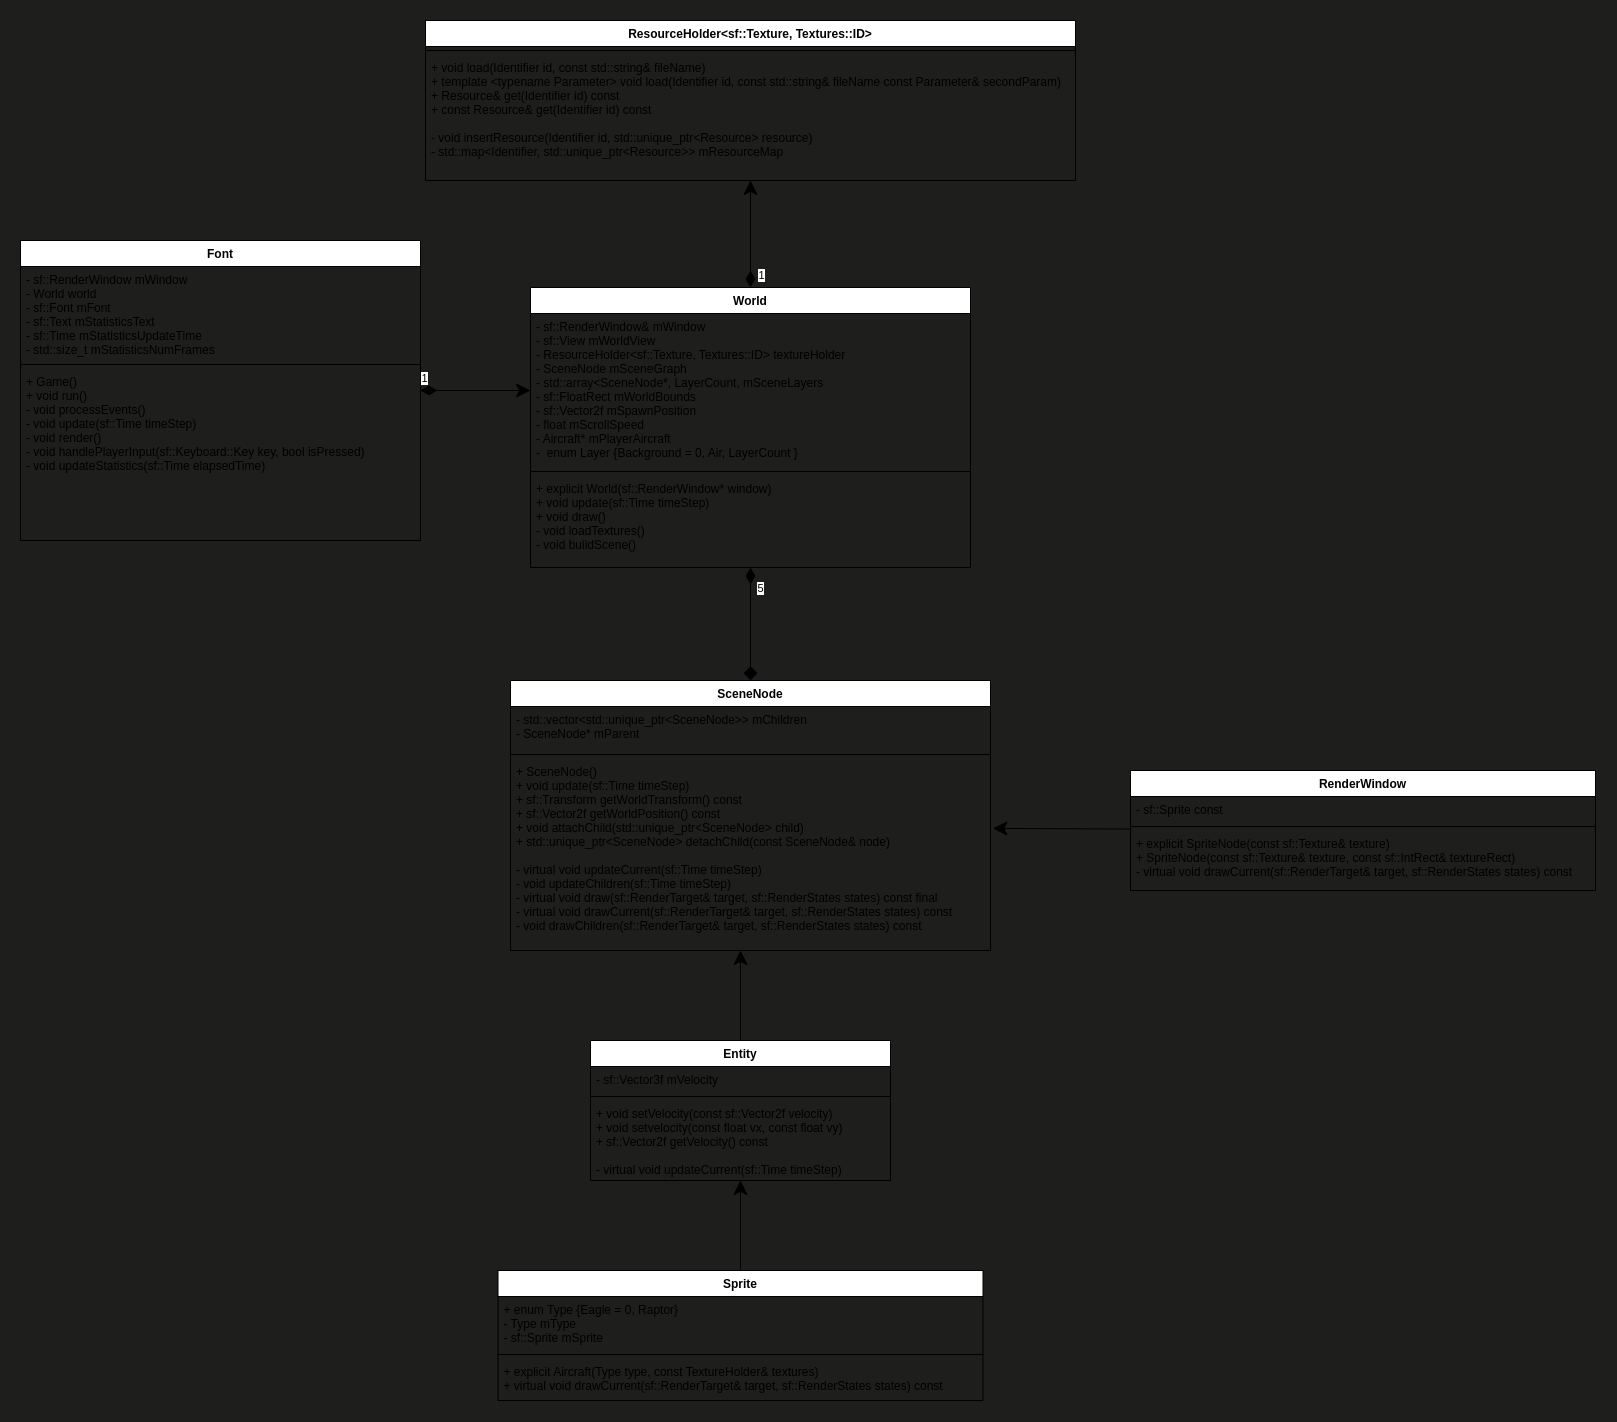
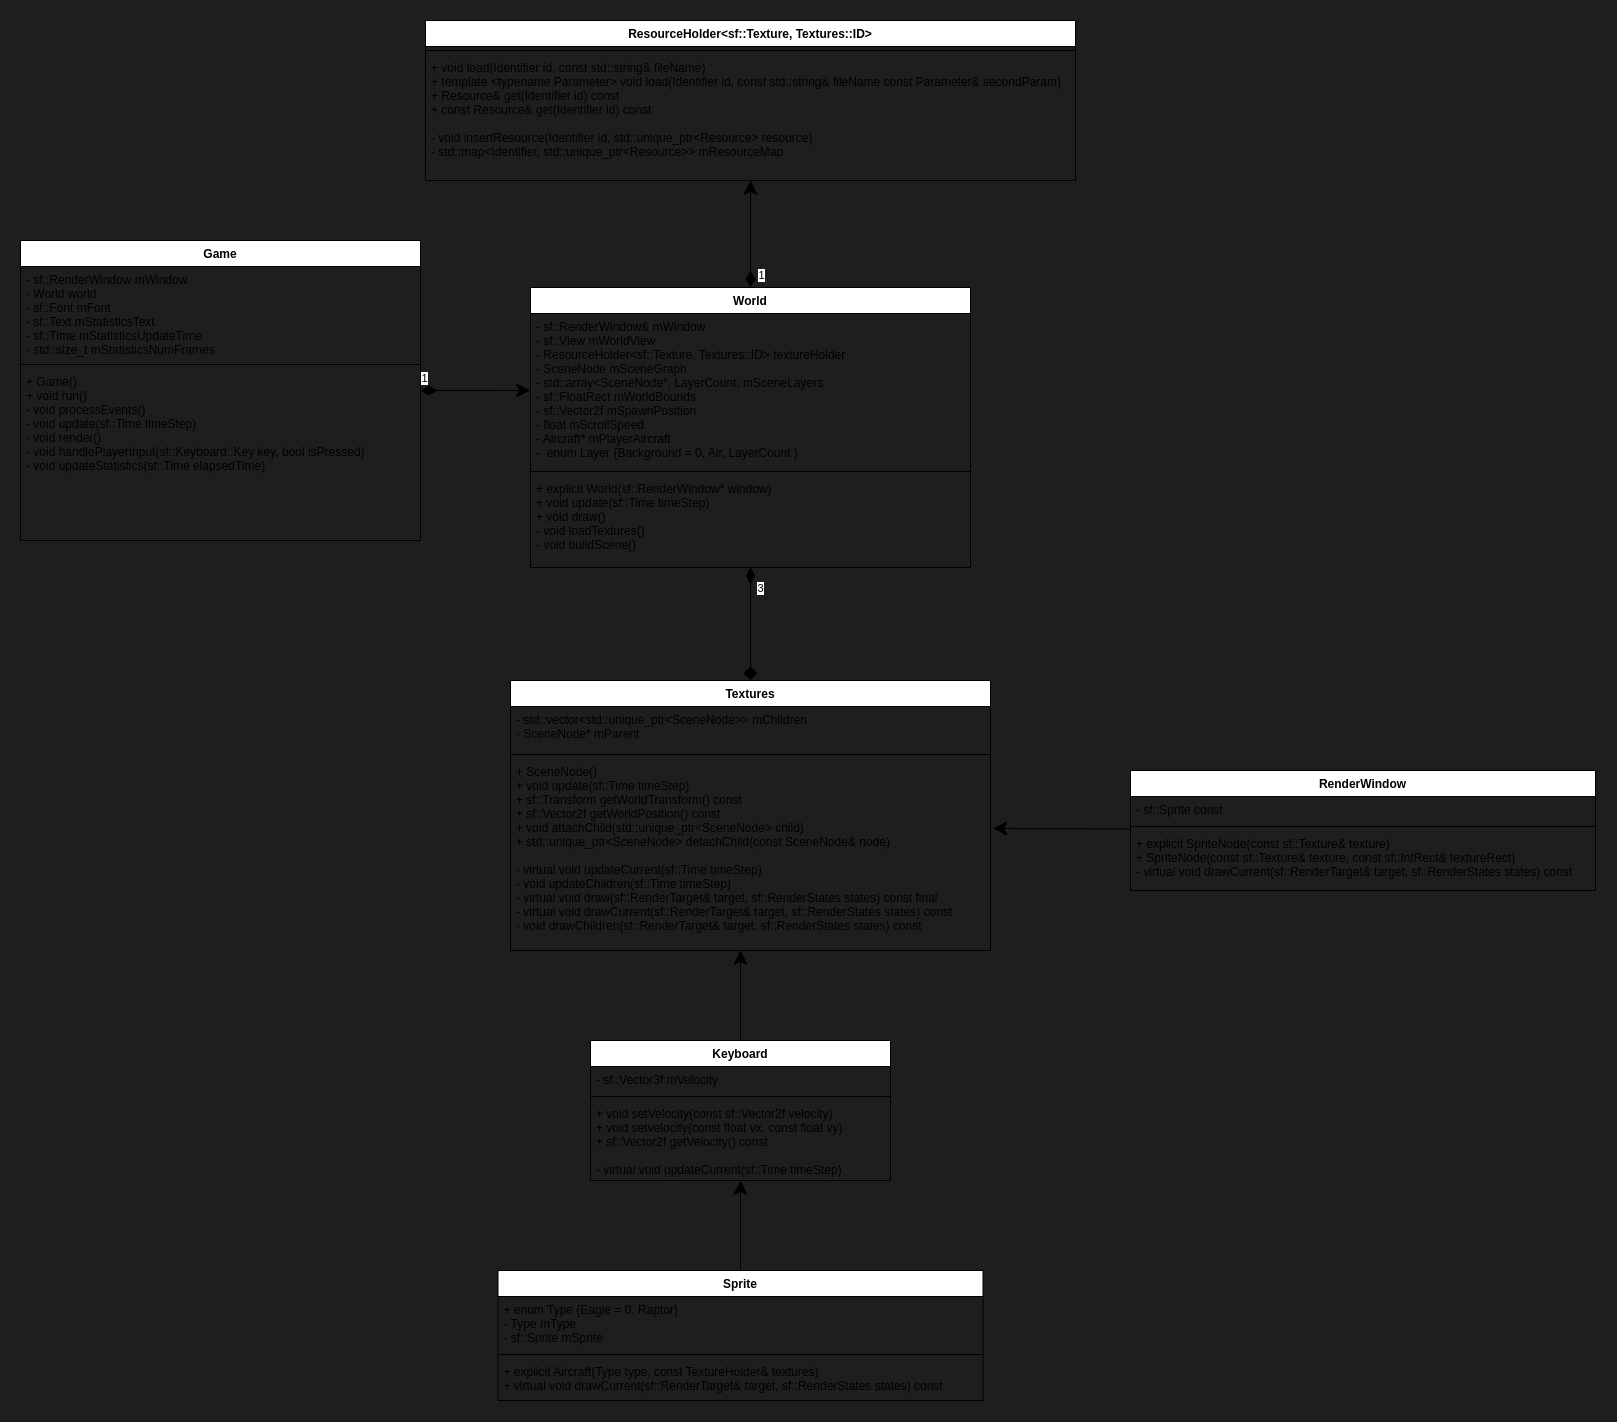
- <mxCell id="7" value="Font" style="swimlane;fontStyle=1;align=center;verticalAlign=top;childLayout=stackLayout;horizontal=1;startSize=26;horizontalStack=0;resizeParent=1;resizeParentMax=0;resizeLast=0;collapsible=1;marginBottom=0;" vertex="1" parent="1"><mxGeometry x="20" y="240" width="400" height="300" as="geometry" /></mxCell>
+ <mxCell id="7" value="Game" style="swimlane;fontStyle=1;align=center;verticalAlign=top;childLayout=stackLayout;horizontal=1;startSize=26;horizontalStack=0;resizeParent=1;resizeParentMax=0;resizeLast=0;collapsible=1;marginBottom=0;" vertex="1" parent="1"><mxGeometry x="20" y="240" width="400" height="300" as="geometry" /></mxCell>
- <mxCell id="32" value="5" style="edgeLabel;html=1;align=center;verticalAlign=middle;resizable=0;points=[];" vertex="1" connectable="0" parent="1"><mxGeometry x="760" y="580" as="geometry"><mxPoint x="-1" y="7" as="offset" /></mxGeometry></mxCell>
+ <mxCell id="32" value="3" style="edgeLabel;html=1;align=center;verticalAlign=middle;resizable=0;points=[];" vertex="1" connectable="0" parent="1"><mxGeometry x="760" y="580" as="geometry"><mxPoint x="-1" y="7" as="offset" /></mxGeometry></mxCell>
- <mxCell id="16" value="SceneNode" style="swimlane;fontStyle=1;align=center;verticalAlign=top;childLayout=stackLayout;horizontal=1;startSize=26;horizontalStack=0;resizeParent=1;resizeParentMax=0;resizeLast=0;collapsible=1;marginBottom=0;" vertex="1" parent="1"><mxGeometry x="510" y="680" width="480" height="270" as="geometry" /></mxCell>
+ <mxCell id="16" value="Textures" style="swimlane;fontStyle=1;align=center;verticalAlign=top;childLayout=stackLayout;horizontal=1;startSize=26;horizontalStack=0;resizeParent=1;resizeParentMax=0;resizeLast=0;collapsible=1;marginBottom=0;" vertex="1" parent="1"><mxGeometry x="510" y="680" width="480" height="270" as="geometry" /></mxCell>
- <mxCell id="20" value="Entity" style="swimlane;fontStyle=1;align=center;verticalAlign=top;childLayout=stackLayout;horizontal=1;startSize=26;horizontalStack=0;resizeParent=1;resizeParentMax=0;resizeLast=0;collapsible=1;marginBottom=0;" vertex="1" parent="1"><mxGeometry x="590" y="1040" width="300" height="140" as="geometry" /></mxCell>
+ <mxCell id="20" value="Keyboard" style="swimlane;fontStyle=1;align=center;verticalAlign=top;childLayout=stackLayout;horizontal=1;startSize=26;horizontalStack=0;resizeParent=1;resizeParentMax=0;resizeLast=0;collapsible=1;marginBottom=0;" vertex="1" parent="1"><mxGeometry x="590" y="1040" width="300" height="140" as="geometry" /></mxCell>
